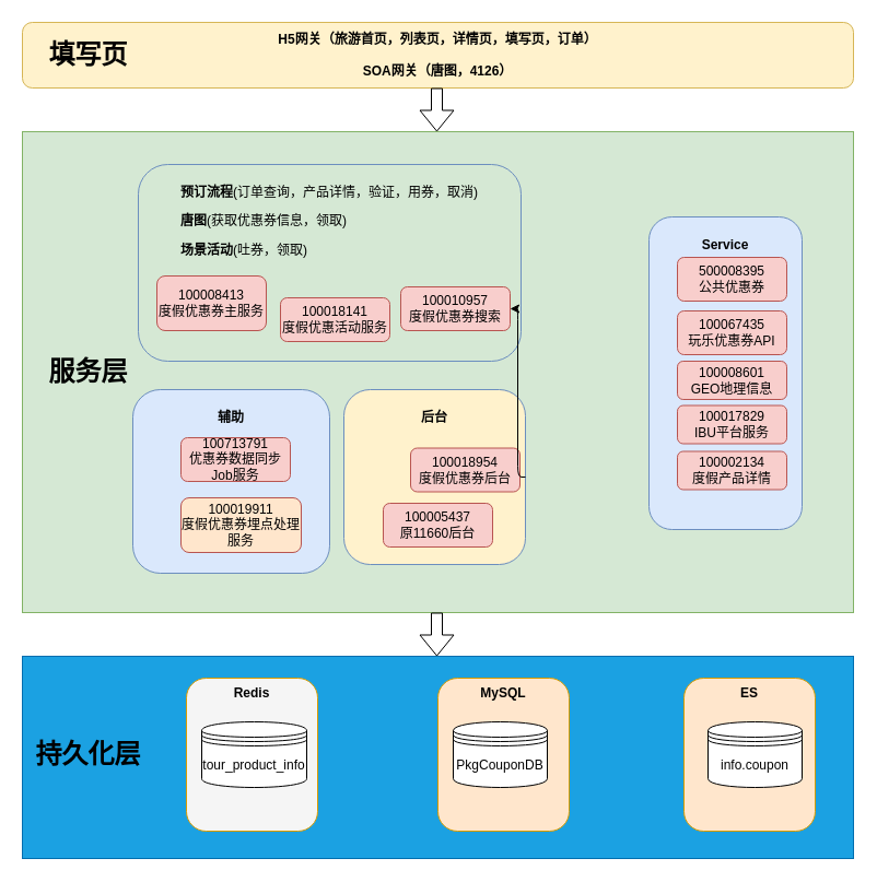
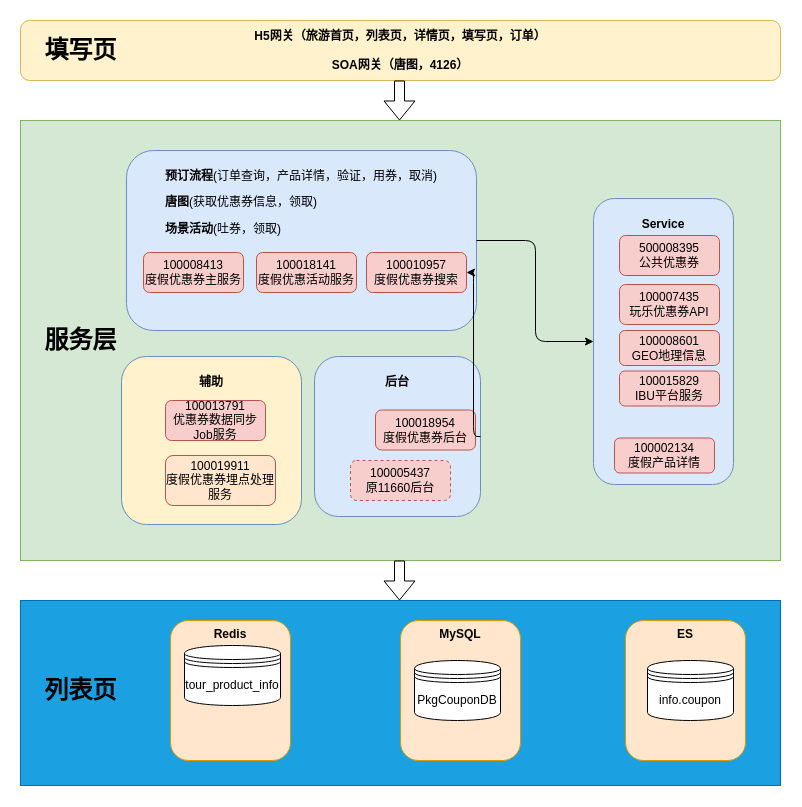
- <mxCell id="4" value="&lt;p&gt;&lt;b&gt;预订流程&lt;/b&gt;(订单查询，产品详情，验证，用券，取消)&lt;/p&gt;&lt;p style=&quot;text-align: left&quot;&gt;&lt;span&gt;&lt;b&gt;唐图&lt;/b&gt;(获取优惠券信息，领取)&lt;/span&gt;&lt;/p&gt;&lt;p style=&quot;text-align: left&quot;&gt;&lt;b&gt;场景活动&lt;/b&gt;(吐券，领取)&lt;/p&gt;" style="rounded=1;whiteSpace=wrap;html=1;fillColor=#d5e8d4;strokeColor=#6c8ebf;align=center;horizontal=1;verticalAlign=top;" parent="1" vertex="1"><mxGeometry x="126" y="150" width="350" height="180" as="geometry" /></mxCell>
+ <mxCell id="4" value="&lt;p&gt;&lt;b&gt;预订流程&lt;/b&gt;(订单查询，产品详情，验证，用券，取消)&lt;/p&gt;&lt;p style=&quot;text-align: left&quot;&gt;&lt;span&gt;&lt;b&gt;唐图&lt;/b&gt;(获取优惠券信息，领取)&lt;/span&gt;&lt;/p&gt;&lt;p style=&quot;text-align: left&quot;&gt;&lt;b&gt;场景活动&lt;/b&gt;(吐券，领取)&lt;/p&gt;" style="rounded=1;whiteSpace=wrap;html=1;fillColor=#dae8fc;strokeColor=#6c8ebf;align=center;horizontal=1;verticalAlign=top;" parent="1" vertex="1"><mxGeometry x="126" y="150" width="350" height="180" as="geometry" /></mxCell>
- <mxCell id="5" value="100008413&lt;br&gt;度假优惠券主服务" style="rounded=1;whiteSpace=wrap;html=1;fillColor=#f8cecc;strokeColor=#b85450;" parent="1" vertex="1"><mxGeometry x="143" y="252" width="100" height="50" as="geometry" /></mxCell>
+ <mxCell id="5" value="100008413&lt;br&gt;度假优惠券主服务" style="rounded=1;whiteSpace=wrap;html=1;fillColor=#f8cecc;strokeColor=#b85450;" parent="1" vertex="1"><mxGeometry x="143" y="252" width="100" height="40" as="geometry" /></mxCell>
- <mxCell id="6" value="100010957&lt;br&gt;度假优惠券搜索" style="rounded=1;whiteSpace=wrap;html=1;fillColor=#f8cecc;strokeColor=#b85450;" parent="1" vertex="1"><mxGeometry x="366" y="262" width="100" height="40" as="geometry" /></mxCell>
+ <mxCell id="6" value="100010957&lt;br&gt;度假优惠券搜索" style="rounded=1;whiteSpace=wrap;html=1;fillColor=#f8cecc;strokeColor=#b85450;" parent="1" vertex="1"><mxGeometry x="366" y="252" width="100" height="40" as="geometry" /></mxCell>
+ <mxCell id="29" value="" style="edgeStyle=elbowEdgeStyle;elbow=horizontal;endArrow=classic;html=1;entryX=0;entryY=0.5;entryDx=0;entryDy=0;" parent="1" source="4" target="7" edge="1"><mxGeometry width="50" height="50" relative="1" as="geometry"><mxPoint x="500" y="300" as="sourcePoint" /><mxPoint x="550" y="250" as="targetPoint" /></mxGeometry></mxCell>
- <mxCell id="13" value="100018141&lt;br&gt;度假优惠活动服务" style="rounded=1;whiteSpace=wrap;html=1;fillColor=#f8cecc;strokeColor=#b85450;" parent="1" vertex="1"><mxGeometry x="256" y="272" width="100" height="40" as="geometry" /></mxCell>
+ <mxCell id="13" value="100018141&lt;br&gt;度假优惠活动服务" style="rounded=1;whiteSpace=wrap;html=1;fillColor=#f8cecc;strokeColor=#b85450;" parent="1" vertex="1"><mxGeometry x="256" y="252" width="100" height="40" as="geometry" /></mxCell>
- <mxCell id="9" value="100067435&lt;br&gt;玩乐优惠券API" style="rounded=1;whiteSpace=wrap;html=1;fillColor=#f8cecc;strokeColor=#b85450;align=center;flipH=0;flipV=1;" parent="1" vertex="1"><mxGeometry x="619" y="284" width="100" height="40" as="geometry" /></mxCell>
+ <mxCell id="9" value="100007435&lt;br&gt;玩乐优惠券API" style="rounded=1;whiteSpace=wrap;html=1;fillColor=#f8cecc;strokeColor=#b85450;align=center;flipH=0;flipV=1;" parent="1" vertex="1"><mxGeometry x="619" y="284" width="100" height="40" as="geometry" /></mxCell>
- <mxCell id="14" value="&lt;p&gt;&lt;b&gt;辅助&lt;/b&gt;&lt;/p&gt;" style="rounded=1;whiteSpace=wrap;html=1;fillColor=#dae8fc;strokeColor=#6c8ebf;align=center;horizontal=1;verticalAlign=top;" parent="1" vertex="1"><mxGeometry x="121" y="356" width="180" height="168" as="geometry" /></mxCell>
+ <mxCell id="14" value="&lt;p&gt;&lt;b&gt;辅助&lt;/b&gt;&lt;/p&gt;" style="rounded=1;whiteSpace=wrap;html=1;fillColor=#fff2cc;strokeColor=#6c8ebf;align=center;horizontal=1;verticalAlign=top;" parent="1" vertex="1"><mxGeometry x="121" y="356" width="180" height="168" as="geometry" /></mxCell>
- <mxCell id="30" value="&lt;p&gt;&lt;b&gt;后台&lt;/b&gt;&lt;/p&gt;" style="rounded=1;whiteSpace=wrap;html=1;fillColor=#fff2cc;strokeColor=#6c8ebf;align=center;horizontal=1;verticalAlign=top;" parent="1" vertex="1"><mxGeometry x="314" y="356" width="166" height="160" as="geometry" /></mxCell>
+ <mxCell id="30" value="&lt;p&gt;&lt;b&gt;后台&lt;/b&gt;&lt;/p&gt;" style="rounded=1;whiteSpace=wrap;html=1;fillColor=#dae8fc;strokeColor=#6c8ebf;align=center;horizontal=1;verticalAlign=top;" parent="1" vertex="1"><mxGeometry x="314" y="356" width="166" height="160" as="geometry" /></mxCell>
- <mxCell id="12" value="100017829&lt;br&gt;IBU平台服务" style="rounded=1;whiteSpace=wrap;html=1;fillColor=#f8cecc;strokeColor=#b85450;align=center;flipH=0;flipV=1;" parent="1" vertex="1"><mxGeometry x="619" y="370.5" width="100" height="35" as="geometry" /></mxCell>
+ <mxCell id="12" value="100015829&lt;br&gt;IBU平台服务" style="rounded=1;whiteSpace=wrap;html=1;fillColor=#f8cecc;strokeColor=#b85450;align=center;flipH=0;flipV=1;" parent="1" vertex="1"><mxGeometry x="619" y="370.5" width="100" height="35" as="geometry" /></mxCell>
- <mxCell id="15" value="100713791&lt;br&gt;优惠券数据同步Job服务" style="rounded=1;whiteSpace=wrap;html=1;fillColor=#f8cecc;strokeColor=#b85450;" parent="1" vertex="1"><mxGeometry x="165" y="400" width="100" height="40" as="geometry" /></mxCell>
+ <mxCell id="15" value="100013791&lt;br&gt;优惠券数据同步Job服务" style="rounded=1;whiteSpace=wrap;html=1;fillColor=#f8cecc;strokeColor=#b85450;" parent="1" vertex="1"><mxGeometry x="165" y="400" width="100" height="40" as="geometry" /></mxCell>
- <mxCell id="11" value="100002134&lt;br&gt;度假产品详情" style="rounded=1;whiteSpace=wrap;html=1;fillColor=#f8cecc;strokeColor=#b85450;align=center;flipH=0;flipV=1;" parent="1" vertex="1"><mxGeometry x="619" y="412.5" width="100" height="35" as="geometry" /></mxCell>
+ <mxCell id="11" value="100002134&lt;br&gt;度假产品详情" style="rounded=1;whiteSpace=wrap;html=1;fillColor=#f8cecc;strokeColor=#b85450;align=center;flipH=0;flipV=1;" parent="1" vertex="1"><mxGeometry x="614" y="437.5" width="100" height="35" as="geometry" /></mxCell>
- <mxCell id="32" value="100005437&lt;br&gt;原11660后台" style="rounded=1;whiteSpace=wrap;html=1;fillColor=#f8cecc;strokeColor=#b85450;" parent="1" vertex="1"><mxGeometry x="350" y="460" width="100" height="40" as="geometry" /></mxCell>
+ <mxCell id="32" value="100005437&lt;br&gt;原11660后台" style="rounded=1;whiteSpace=wrap;html=1;fillColor=#f8cecc;strokeColor=#b85450;dashed=1;" parent="1" vertex="1"><mxGeometry x="350" y="460" width="100" height="40" as="geometry" /></mxCell>
- <mxCell id="22" value="&lt;b&gt;Redis&lt;/b&gt;" style="rounded=1;whiteSpace=wrap;html=1;fillColor=#f5f5f5;strokeColor=#d79b00;verticalAlign=top;" parent="1" vertex="1"><mxGeometry x="170" y="620" width="120" height="140" as="geometry" /></mxCell>
+ <mxCell id="22" value="&lt;b&gt;Redis&lt;/b&gt;" style="rounded=1;whiteSpace=wrap;html=1;fillColor=#ffe6cc;strokeColor=#d79b00;verticalAlign=top;" parent="1" vertex="1"><mxGeometry x="170" y="620" width="120" height="140" as="geometry" /></mxCell>
- <mxCell id="24" value="持久化层" style="text;strokeColor=none;fillColor=none;html=1;fontSize=24;fontStyle=1;verticalAlign=middle;align=center;" parent="1" vertex="1"><mxGeometry x="30" y="670" width="100" height="40" as="geometry" /></mxCell>
+ <mxCell id="24" value="列表页" style="text;strokeColor=none;fillColor=none;html=1;fontSize=24;fontStyle=1;verticalAlign=middle;align=center;" parent="1" vertex="1"><mxGeometry x="30" y="670" width="100" height="40" as="geometry" /></mxCell>
- <mxCell id="23" value="tour_product_info" style="shape=datastore;whiteSpace=wrap;html=1;" parent="1" vertex="1"><mxGeometry x="184" y="660" width="96" height="60" as="geometry" /></mxCell>
+ <mxCell id="23" value="tour_product_info" style="shape=datastore;whiteSpace=wrap;html=1;" parent="1" vertex="1"><mxGeometry x="184" y="645" width="96" height="60" as="geometry" /></mxCell>
